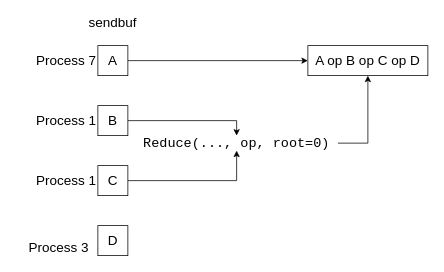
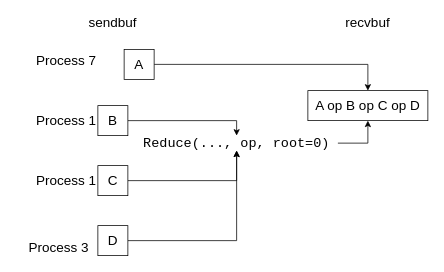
+ <mxCell id="18" value="recvbuf" style="text;html=1;strokeColor=none;fillColor=none;align=center;verticalAlign=middle;whiteSpace=wrap;rounded=0;fontFamily=Helvetica;fontSize=18;" vertex="1" parent="1"><mxGeometry x="450" y="20" width="80" height="20" as="geometry" /></mxCell>
- <mxCell id="3" value="A" style="rounded=0;whiteSpace=wrap;html=1;fontSize=18;" vertex="1" parent="1"><mxGeometry x="130" y="60" width="40" height="40" as="geometry" /></mxCell>
+ <mxCell id="3" value="A" style="rounded=0;whiteSpace=wrap;html=1;fontSize=18;" vertex="1" parent="1"><mxGeometry x="165" y="65" width="40" height="40" as="geometry" /></mxCell>
- <mxCell id="10" value="A op B op C op D" style="rounded=0;whiteSpace=wrap;html=1;fontSize=18;" vertex="1" parent="1"><mxGeometry x="410" y="60" width="160" height="40" as="geometry" /></mxCell>
+ <mxCell id="10" value="A op B op C op D" style="rounded=0;whiteSpace=wrap;html=1;fontSize=18;" vertex="1" parent="1"><mxGeometry x="410" y="120" width="160" height="40" as="geometry" /></mxCell>
+ <mxCell id="8" style="edgeStyle=orthogonalEdgeStyle;rounded=0;orthogonalLoop=1;jettySize=auto;html=1;exitX=1;exitY=0.5;exitDx=0;exitDy=0;fontFamily=Helvetica;fontSize=18;" edge="1" parent="1" source="9" target="12"><mxGeometry relative="1" as="geometry" /></mxCell>
